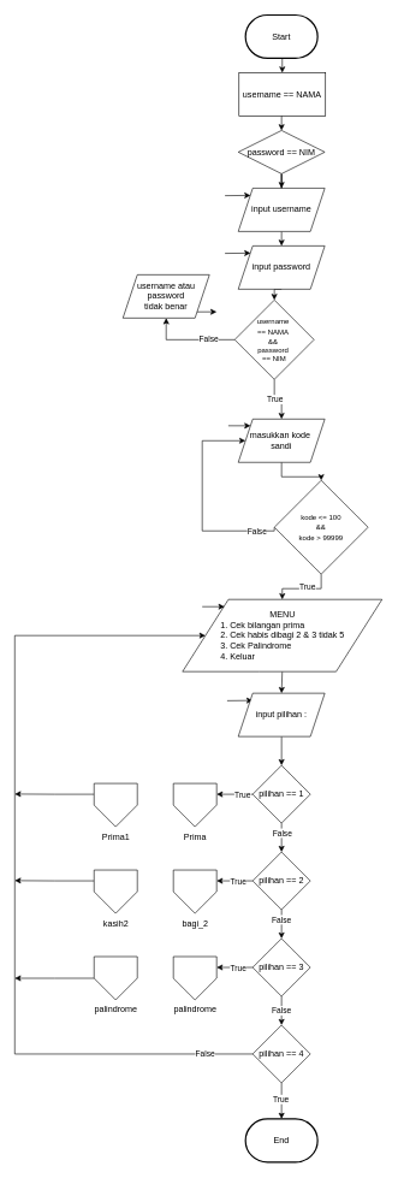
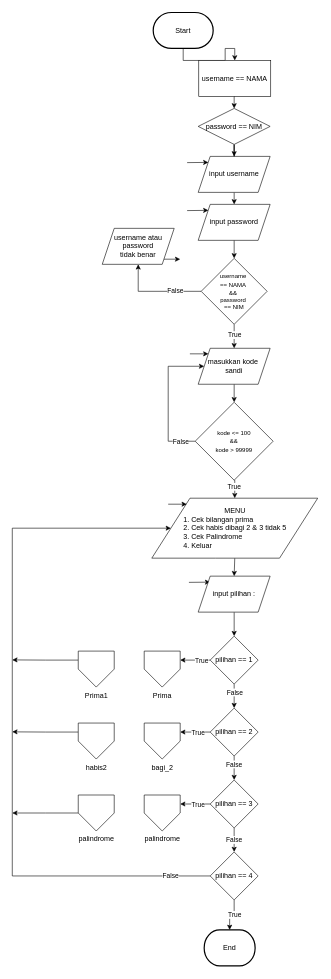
- <mxCell id="3" value="Start" style="strokeWidth=2;html=1;shape=mxgraph.flowchart.terminator;whiteSpace=wrap;" parent="1" vertex="1"><mxGeometry x="340" y="20" width="100" height="60" as="geometry" /></mxCell>
+ <mxCell id="3" value="Start" style="strokeWidth=2;html=1;shape=mxgraph.flowchart.terminator;whiteSpace=wrap;" parent="1" vertex="1"><mxGeometry x="255" y="20" width="100" height="60" as="geometry" /></mxCell>
- <mxCell id="18" value="&lt;font style=&quot;font-size: 10px;&quot;&gt;username&amp;nbsp;&lt;/font&gt;&lt;div&gt;&lt;font style=&quot;font-size: 10px;&quot;&gt;==&amp;nbsp;&lt;/font&gt;&lt;span style=&quot;font-size: 10px; background-color: initial;&quot;&gt;NAMA&amp;nbsp;&lt;/span&gt;&lt;div style=&quot;font-size: 10px;&quot;&gt;&lt;font style=&quot;font-size: 10px;&quot;&gt;&amp;amp;&amp;amp;&amp;nbsp;&lt;/font&gt;&lt;/div&gt;&lt;div style=&quot;font-size: 10px;&quot;&gt;&lt;font style=&quot;font-size: 10px;&quot;&gt;password&amp;nbsp;&lt;/font&gt;&lt;/div&gt;&lt;div style=&quot;font-size: 10px;&quot;&gt;&lt;font style=&quot;font-size: 10px;&quot;&gt;==&amp;nbsp;&lt;/font&gt;&lt;span style=&quot;background-color: initial;&quot;&gt;NIM&lt;/span&gt;&lt;/div&gt;&lt;/div&gt;" style="rhombus;whiteSpace=wrap;html=1;" parent="1" vertex="1"><mxGeometry x="325" y="415" width="110" height="110" as="geometry" /></mxCell>
+ <mxCell id="18" value="&lt;font style=&quot;font-size: 10px;&quot;&gt;username&amp;nbsp;&lt;/font&gt;&lt;div&gt;&lt;font style=&quot;font-size: 10px;&quot;&gt;==&amp;nbsp;&lt;/font&gt;&lt;span style=&quot;font-size: 10px; background-color: initial;&quot;&gt;NAMA&amp;nbsp;&lt;/span&gt;&lt;div style=&quot;font-size: 10px;&quot;&gt;&lt;font style=&quot;font-size: 10px;&quot;&gt;&amp;amp;&amp;amp;&amp;nbsp;&lt;/font&gt;&lt;/div&gt;&lt;div style=&quot;font-size: 10px;&quot;&gt;&lt;font style=&quot;font-size: 10px;&quot;&gt;password&amp;nbsp;&lt;/font&gt;&lt;/div&gt;&lt;div style=&quot;font-size: 10px;&quot;&gt;&lt;font style=&quot;font-size: 10px;&quot;&gt;==&amp;nbsp;&lt;/font&gt;&lt;span style=&quot;background-color: initial;&quot;&gt;NIM&lt;/span&gt;&lt;/div&gt;&lt;/div&gt;" style="rhombus;whiteSpace=wrap;html=1;" parent="1" vertex="1"><mxGeometry x="335" y="430" width="110" height="110" as="geometry" /></mxCell>
- <mxCell id="27" value="&lt;span style=&quot;font-size: 10px;&quot;&gt;kode &amp;lt;= 100&lt;/span&gt;&lt;div&gt;&lt;span style=&quot;font-size: 10px;&quot;&gt;&amp;amp;&amp;amp;&lt;/span&gt;&lt;/div&gt;&lt;div&gt;&lt;span style=&quot;font-size: 10px;&quot;&gt;kode &amp;gt; 99999&lt;/span&gt;&lt;/div&gt;" style="rhombus;whiteSpace=wrap;html=1;" parent="1" vertex="1"><mxGeometry x="380" y="665" width="130" height="130" as="geometry" /></mxCell>
+ <mxCell id="27" value="&lt;span style=&quot;font-size: 10px;&quot;&gt;kode &amp;lt;= 100&lt;/span&gt;&lt;div&gt;&lt;span style=&quot;font-size: 10px;&quot;&gt;&amp;amp;&amp;amp;&lt;/span&gt;&lt;/div&gt;&lt;div&gt;&lt;span style=&quot;font-size: 10px;&quot;&gt;kode &amp;gt; 99999&lt;/span&gt;&lt;/div&gt;" style="rhombus;whiteSpace=wrap;html=1;" parent="1" vertex="1"><mxGeometry x="325" y="670" width="130" height="130" as="geometry" /></mxCell>
- <mxCell id="62" value="kasih2" style="verticalLabelPosition=bottom;verticalAlign=top;html=1;shape=offPageConnector;rounded=0;size=0.5;" parent="1" vertex="1"><mxGeometry y="1205" width="60" height="60" as="geometry" x="130" /></mxCell>
+ <mxCell id="62" value="habis2" style="verticalLabelPosition=bottom;verticalAlign=top;html=1;shape=offPageConnector;rounded=0;size=0.5;" parent="1" vertex="1"><mxGeometry y="1205" width="60" height="60" as="geometry" x="130" /></mxCell>
- <mxCell id="53" value="End" style="strokeWidth=2;html=1;shape=mxgraph.flowchart.terminator;whiteSpace=wrap;" parent="1" vertex="1"><mxGeometry x="339.99" y="1550" width="100" height="60" as="geometry" /></mxCell>
+ <mxCell id="53" value="End" style="strokeWidth=2;html=1;shape=mxgraph.flowchart.terminator;whiteSpace=wrap;" parent="1" vertex="1"><mxGeometry x="339.99" y="1550" width="85" height="60" as="geometry" /></mxCell>
